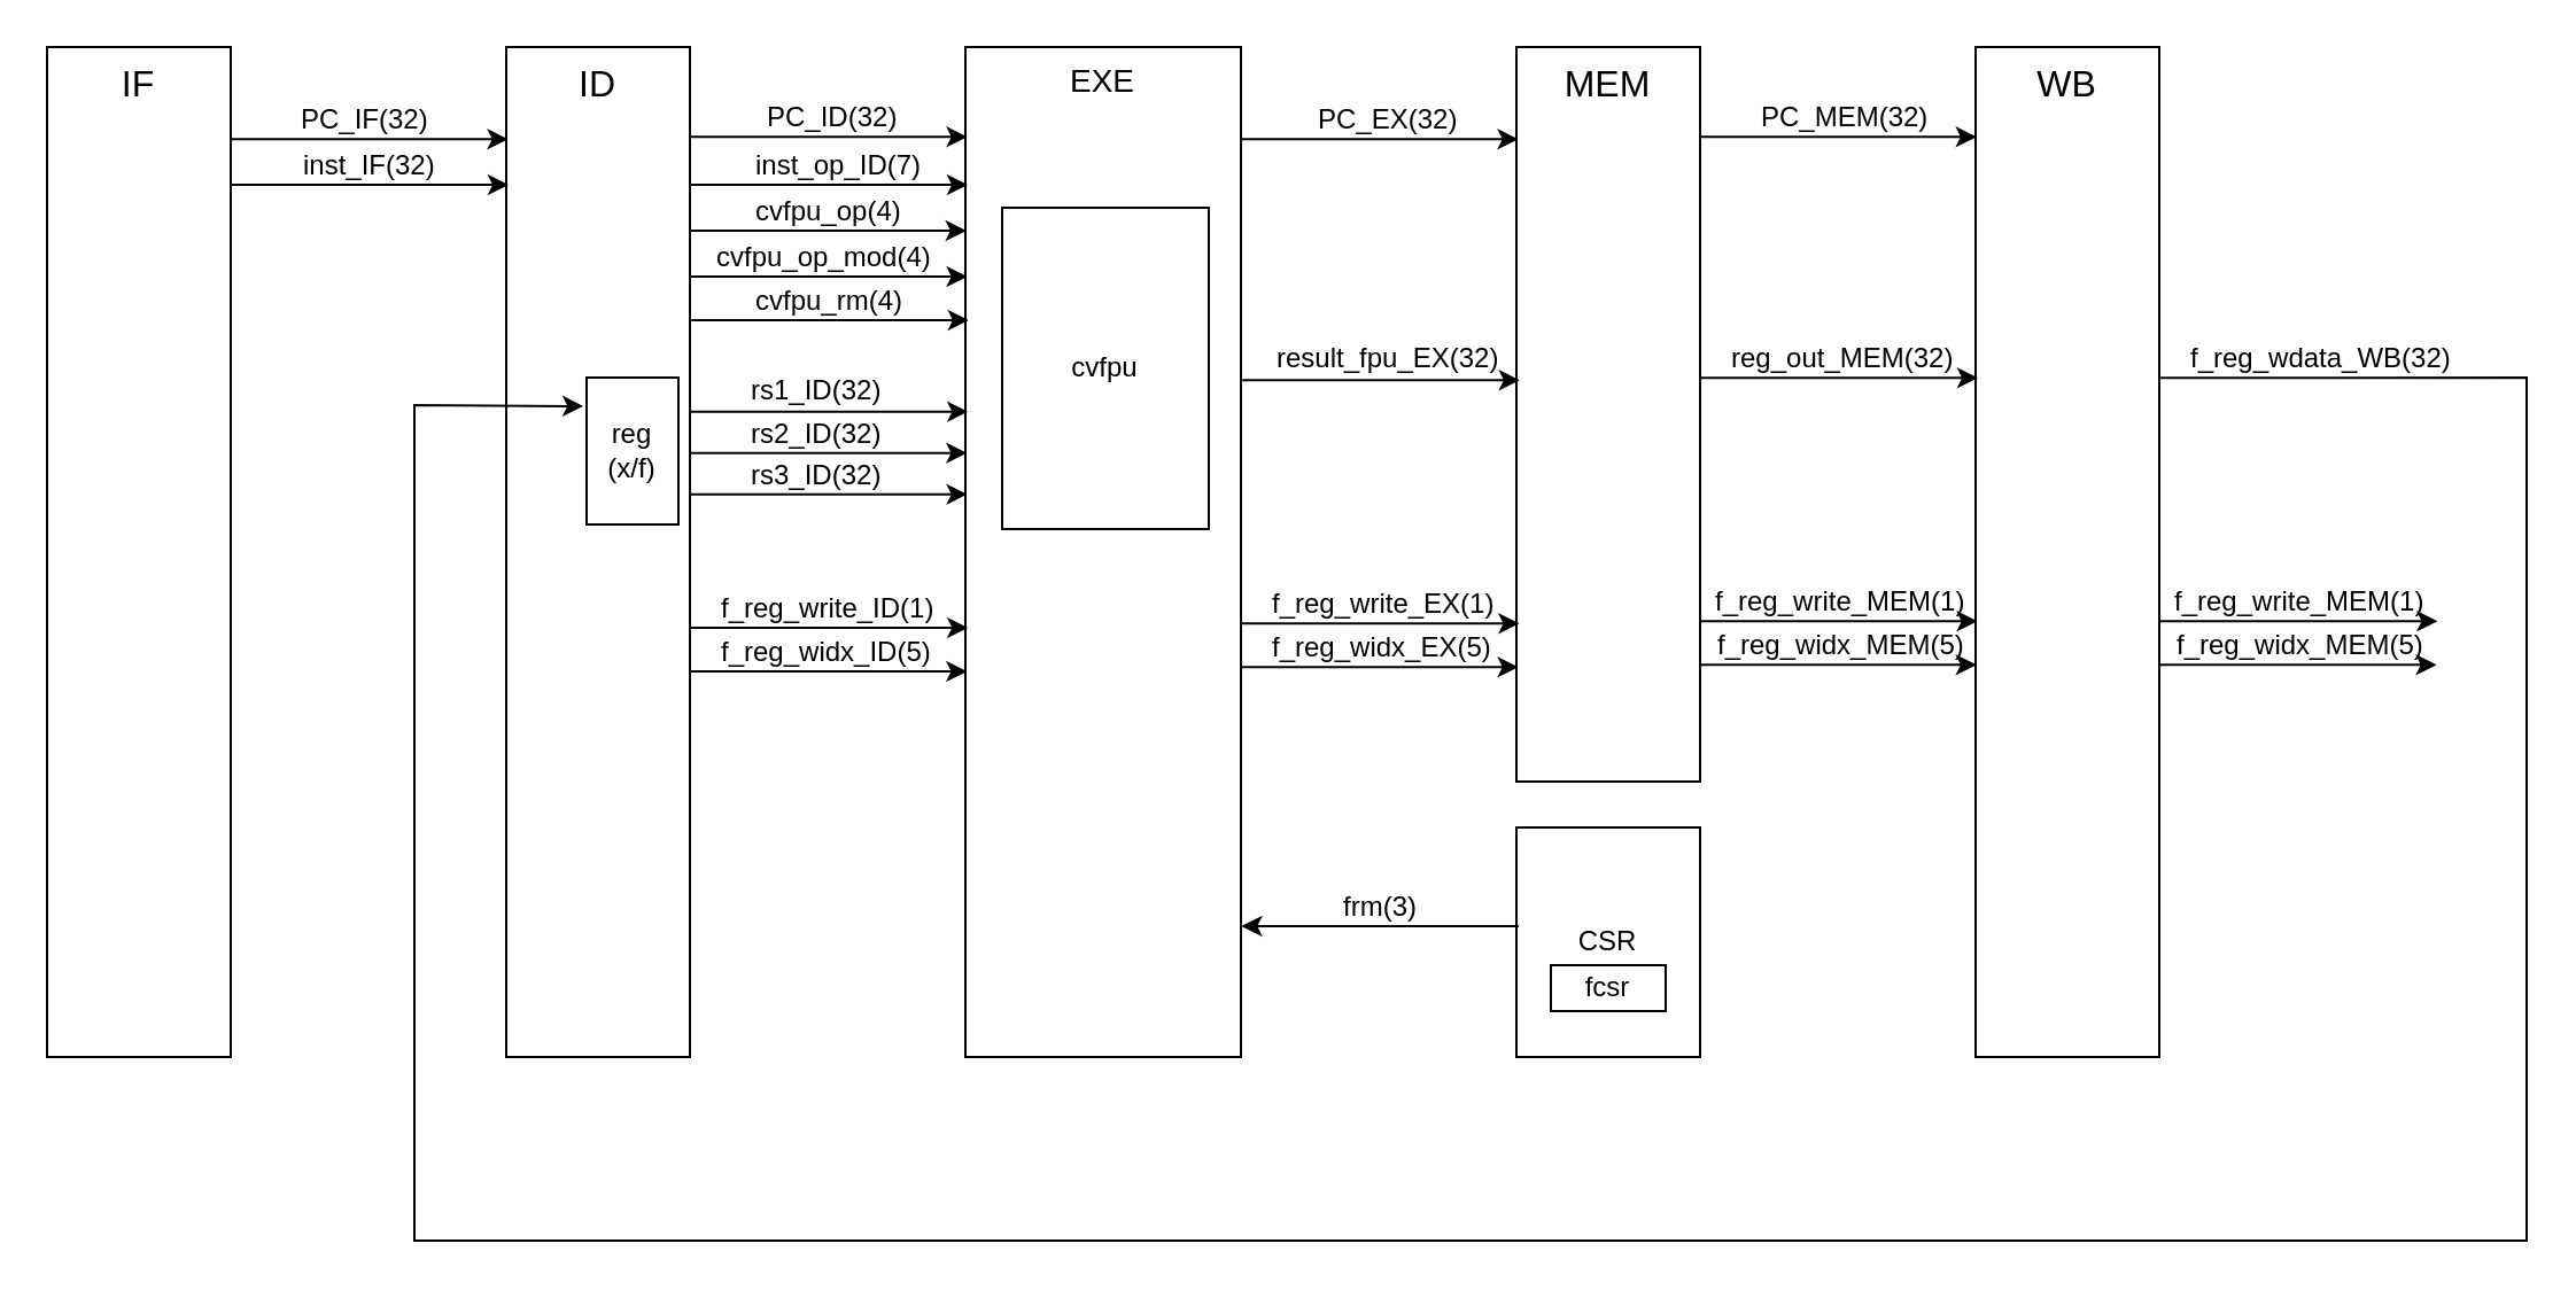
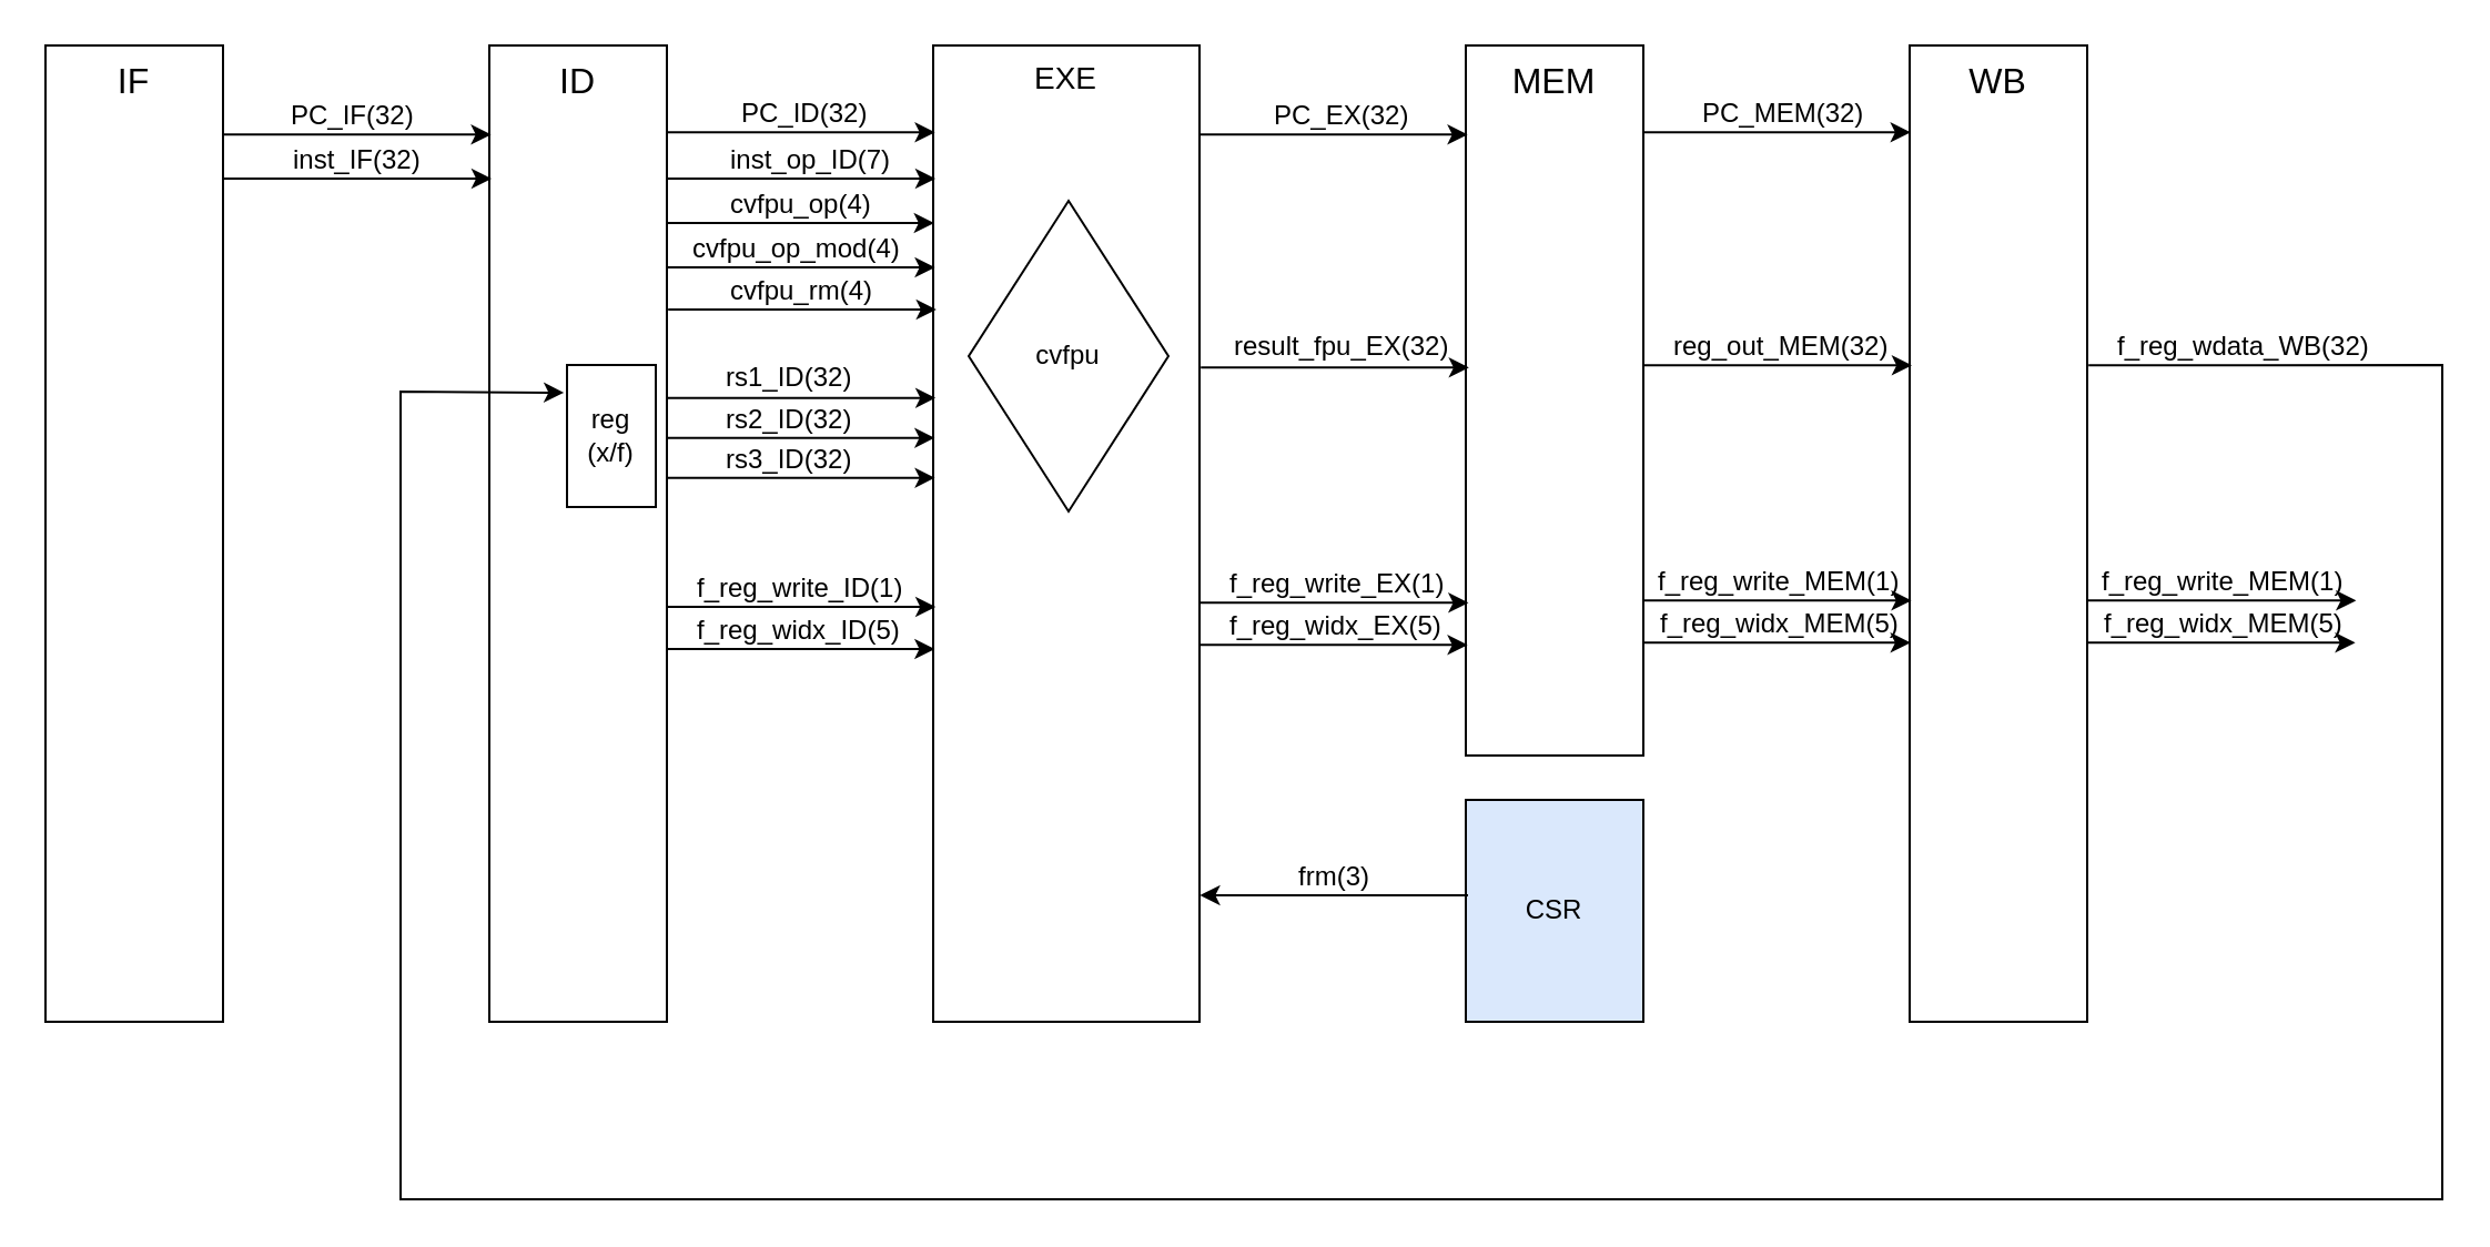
- <mxCell id="30" value="cvfpu" style="rounded=0;whiteSpace=wrap;html=1;fontColor=#000000;" vertex="1" parent="1"><mxGeometry x="436" y="90" width="90" height="140" as="geometry" /></mxCell>
+ <mxCell id="30" value="cvfpu" style="rhombus;whiteSpace=wrap;html=1;fontColor=#000000;" vertex="1" parent="1"><mxGeometry x="436" y="90" width="90" height="140" as="geometry" /></mxCell>
- <mxCell id="55" value="CSR" style="rounded=0;whiteSpace=wrap;html=1;fontColor=#000000;" vertex="1" parent="1"><mxGeometry x="660" y="360" width="80" height="100" as="geometry" /></mxCell>
+ <mxCell id="55" value="CSR" style="rounded=0;whiteSpace=wrap;html=1;fontColor=#000000;fillColor=#dae8fc;" vertex="1" parent="1"><mxGeometry x="660" y="360" width="80" height="100" as="geometry" /></mxCell>
- <mxCell id="58" value="fcsr" style="rounded=0;whiteSpace=wrap;html=1;fontColor=#000000;" vertex="1" parent="1"><mxGeometry x="675" y="420" width="50" height="20" as="geometry" /></mxCell>
